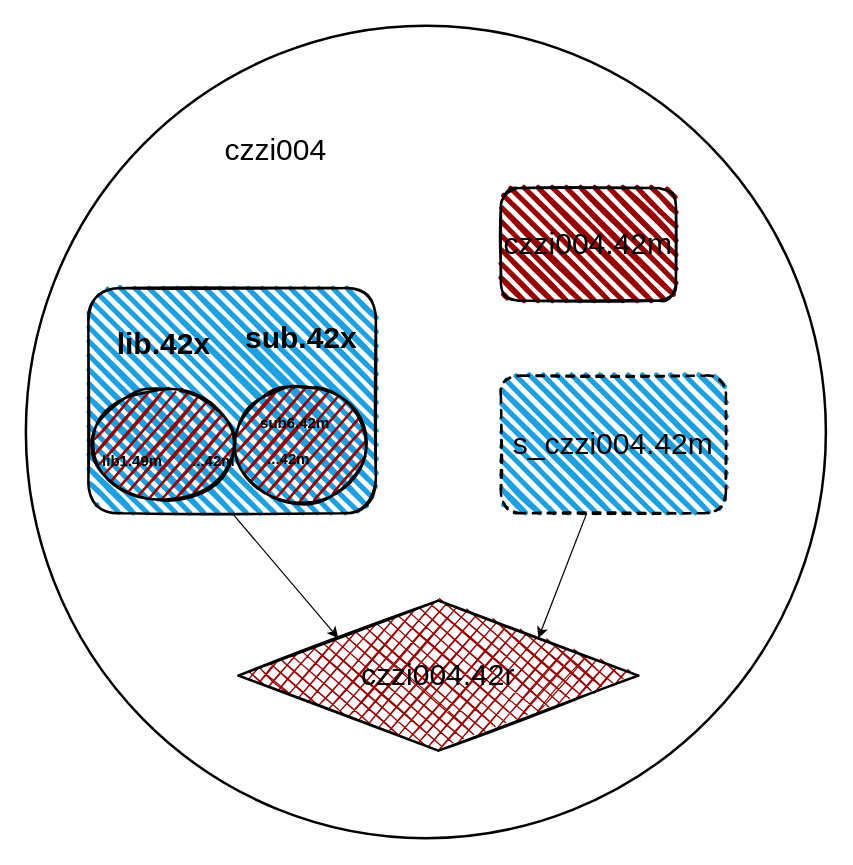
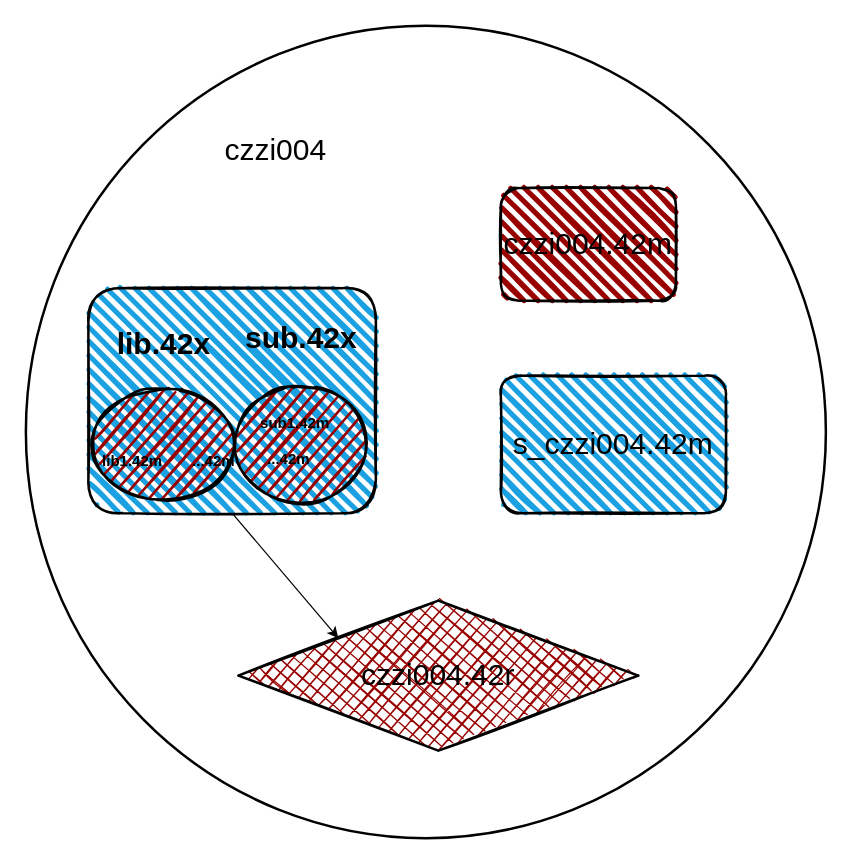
- <mxCell id="11" value="&lt;font style=&quot;font-size: 12px;&quot;&gt;sub6.42m&lt;/font&gt;" style="text;strokeColor=none;fillColor=none;html=1;fontSize=24;fontStyle=1;verticalAlign=middle;align=center;" vertex="1" parent="1"><mxGeometry x="200" y="322.5" width="70" height="22.5" as="geometry" /></mxCell>
+ <mxCell id="11" value="&lt;font style=&quot;font-size: 12px;&quot;&gt;sub1.42m&lt;/font&gt;" style="text;strokeColor=none;fillColor=none;html=1;fontSize=24;fontStyle=1;verticalAlign=middle;align=center;" vertex="1" parent="1"><mxGeometry x="200" y="322.5" width="70" height="22.5" as="geometry" /></mxCell>
- <mxCell id="16" value="s_czzi004.42m" style="rounded=1;whiteSpace=wrap;html=1;strokeWidth=2;fillWeight=4;hachureGap=8;hachureAngle=45;fillColor=#1ba1e2;sketch=1;fontSize=24;dashed=1;" vertex="1" parent="1"><mxGeometry x="400" y="300" width="180" height="110" as="geometry" /></mxCell>
+ <mxCell id="16" value="s_czzi004.42m" style="rounded=1;whiteSpace=wrap;html=1;strokeWidth=2;fillWeight=4;hachureGap=8;hachureAngle=45;fillColor=#1ba1e2;sketch=1;fontSize=24;" vertex="1" parent="1"><mxGeometry x="400" y="300" width="180" height="110" as="geometry" /></mxCell>
- <mxCell id="9" value="&lt;font style=&quot;font-size: 12px;&quot;&gt;lib1.49m&lt;/font&gt;" style="text;strokeColor=none;fillColor=none;html=1;fontSize=24;fontStyle=1;verticalAlign=middle;align=center;" vertex="1" parent="1"><mxGeometry x="70" y="353.75" width="70" height="22.5" as="geometry" /></mxCell>
+ <mxCell id="9" value="&lt;font style=&quot;font-size: 12px;&quot;&gt;lib1.42m&lt;/font&gt;" style="text;strokeColor=none;fillColor=none;html=1;fontSize=24;fontStyle=1;verticalAlign=middle;align=center;" vertex="1" parent="1"><mxGeometry x="70" y="353.75" width="70" height="22.5" as="geometry" /></mxCell>
- <mxCell id="15" style="edgeStyle=none;html=1;entryX=1;entryY=0;entryDx=0;entryDy=0;fontSize=24;" edge="1" parent="1" source="16" target="17"><mxGeometry relative="1" as="geometry" /></mxCell>
